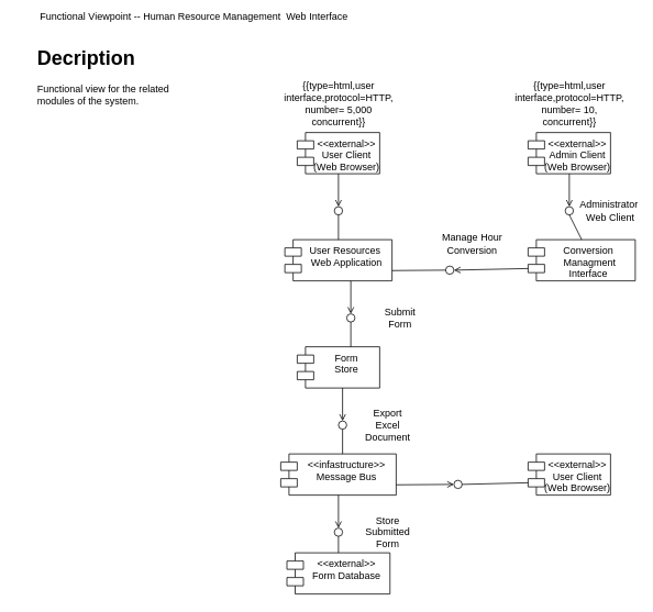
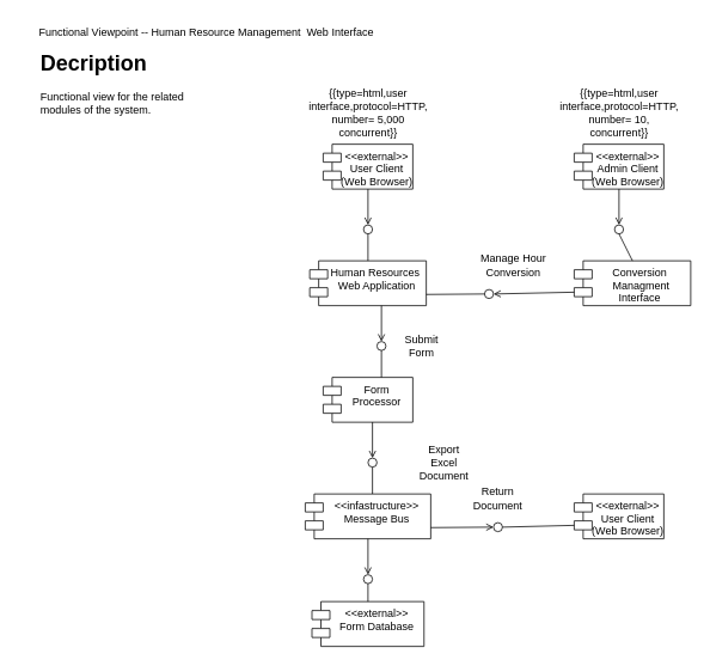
- <mxCell id="2" value="Functional Viewpoint -- Human Resource Management&amp;nbsp; Web Interface" style="text;html=1;strokeColor=none;fillColor=none;align=center;verticalAlign=middle;whiteSpace=wrap;rounded=0;" parent="1" vertex="1"><mxGeometry x="25" y="5" width="420" height="30" as="geometry" /></mxCell>
+ <mxCell id="2" value="Functional Viewpoint -- Human Resource Management&amp;nbsp; Web Interface" style="text;html=1;strokeColor=none;fillColor=none;align=center;verticalAlign=middle;whiteSpace=wrap;rounded=0;" parent="1" vertex="1"><mxGeometry x="20" y="20" width="420" height="30" as="geometry" /></mxCell>
- <mxCell id="27" value="Administrator&amp;nbsp;&lt;br&gt;Web Client" style="text;html=1;strokeColor=none;fillColor=none;align=center;verticalAlign=middle;whiteSpace=wrap;rounded=0;" parent="1" vertex="1"><mxGeometry x="710" y="240" width="60" height="30" as="geometry" /></mxCell>
- <mxCell id="6" value="User Resources &#10;Web Application" style="shape=module;align=left;spacingLeft=20;align=center;verticalAlign=top;" parent="1" vertex="1"><mxGeometry x="345" y="290" width="130" height="50" as="geometry" /></mxCell>
+ <mxCell id="6" value="Human Resources &#10;Web Application" style="shape=module;align=left;spacingLeft=20;align=center;verticalAlign=top;" parent="1" vertex="1"><mxGeometry x="345" y="290" width="130" height="50" as="geometry" /></mxCell>
- <mxCell id="29" value="Submit Form" style="text;html=1;strokeColor=none;fillColor=none;align=center;verticalAlign=middle;whiteSpace=wrap;rounded=0;" parent="1" vertex="1"><mxGeometry x="455" y="370" width="60" height="30" as="geometry" /></mxCell>
+ <mxCell id="29" value="Submit Form" style="text;html=1;strokeColor=none;fillColor=none;align=center;verticalAlign=middle;whiteSpace=wrap;rounded=0;" parent="1" vertex="1"><mxGeometry x="440" y="370" width="60" height="30" as="geometry" /></mxCell>
- <mxCell id="10" value="Form &#10;Store" style="shape=module;align=left;spacingLeft=20;align=center;verticalAlign=top;" parent="1" vertex="1"><mxGeometry x="360" y="420" width="100" height="50" as="geometry" /></mxCell>
+ <mxCell id="10" value="Form &#10;Processor" style="shape=module;align=left;spacingLeft=20;align=center;verticalAlign=top;" parent="1" vertex="1"><mxGeometry x="360" y="420" width="100" height="50" as="geometry" /></mxCell>
- <mxCell id="30" value="Export Excel Document" style="text;html=1;strokeColor=none;fillColor=none;align=center;verticalAlign=middle;whiteSpace=wrap;rounded=0;" parent="1" vertex="1"><mxGeometry x="440" y="500" width="60" height="30" as="geometry" /></mxCell>
+ <mxCell id="30" value="Export Excel Document" style="text;html=1;strokeColor=none;fillColor=none;align=center;verticalAlign=middle;whiteSpace=wrap;rounded=0;" parent="1" vertex="1"><mxGeometry x="465" y="500" width="60" height="30" as="geometry" /></mxCell>
+ <mxCell id="39" value="Return Document" style="text;html=1;strokeColor=none;fillColor=none;align=center;verticalAlign=middle;whiteSpace=wrap;rounded=0;" parent="1" vertex="1"><mxGeometry x="525" y="540" width="60" height="30" as="geometry" /></mxCell>
- <mxCell id="40" value="Store Submitted Form" style="text;html=1;strokeColor=none;fillColor=none;align=center;verticalAlign=middle;whiteSpace=wrap;rounded=0;" parent="1" vertex="1"><mxGeometry x="440" y="630" width="60" height="30" as="geometry" /></mxCell>
